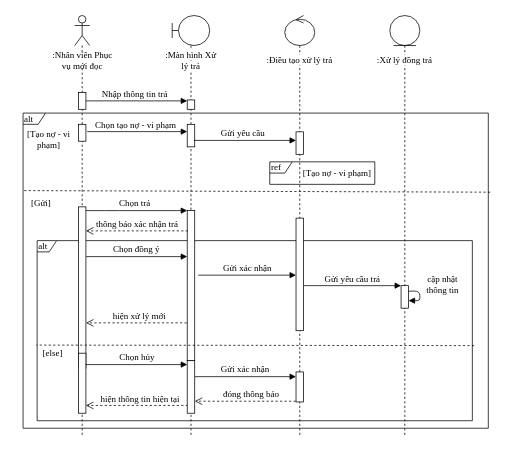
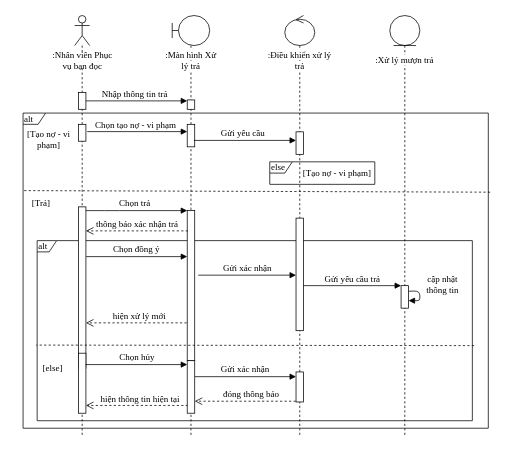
- <mxCell id="11" value=":Nhân viên Phục vụ mới đọc" style="text;html=1;strokeColor=none;fillColor=#FFFFFF;align=center;verticalAlign=middle;whiteSpace=wrap;rounded=0;fontSize=12;fontFamily=Times New Roman;" parent="1" vertex="1"><mxGeometry x="66.5" y="70" width="85" height="20" as="geometry" /></mxCell>
+ <mxCell id="11" value=":Nhân viên Phục vụ bạn đọc" style="text;html=1;strokeColor=none;fillColor=#FFFFFF;align=center;verticalAlign=middle;whiteSpace=wrap;rounded=0;fontSize=12;fontFamily=Times New Roman;" parent="1" vertex="1"><mxGeometry x="66.5" y="70" width="85" height="20" as="geometry" /></mxCell>
- <mxCell id="17" value="&lt;span style=&quot;background-color: rgb(255 , 255 , 255)&quot;&gt;:Điều tạo xử lý trả&lt;/span&gt;" style="text;html=1;strokeColor=none;fillColor=none;align=center;verticalAlign=middle;whiteSpace=wrap;rounded=0;fontFamily=Times New Roman;fontSize=12;" parent="1" vertex="1"><mxGeometry x="354" y="70" width="90" height="20" as="geometry" /></mxCell>
+ <mxCell id="17" value="&lt;span style=&quot;background-color: rgb(255 , 255 , 255)&quot;&gt;:Điều khiển xử lý trả&lt;/span&gt;" style="text;html=1;strokeColor=none;fillColor=none;align=center;verticalAlign=middle;whiteSpace=wrap;rounded=0;fontFamily=Times New Roman;fontSize=12;" parent="1" vertex="1"><mxGeometry x="354" y="70" width="90" height="20" as="geometry" /></mxCell>
- <mxCell id="18" value="&lt;span style=&quot;background-color: rgb(255 , 255 , 255)&quot;&gt;:Xử lý đồng trả&lt;/span&gt;" style="text;html=1;strokeColor=none;fillColor=none;align=center;verticalAlign=middle;whiteSpace=wrap;rounded=0;fontFamily=Times New Roman;fontSize=12;" parent="1" vertex="1"><mxGeometry x="497.13" y="70" width="83.75" height="20" as="geometry" /></mxCell>
+ <mxCell id="18" value="&lt;span style=&quot;background-color: rgb(255 , 255 , 255)&quot;&gt;:Xử lý mượn trả&lt;/span&gt;" style="text;html=1;strokeColor=none;fillColor=none;align=center;verticalAlign=middle;whiteSpace=wrap;rounded=0;fontFamily=Times New Roman;fontSize=12;" parent="1" vertex="1"><mxGeometry x="497.13" y="70" width="83.75" height="20" as="geometry" /></mxCell>
- <mxCell id="40" value="ref" style="shape=umlFrame;whiteSpace=wrap;html=1;width=30;height=15;fontFamily=Times New Roman;fontSize=12;align=left;" vertex="1" parent="1"><mxGeometry x="359" y="215" width="140" height="30" as="geometry" /></mxCell>
+ <mxCell id="40" value="else" style="shape=umlFrame;whiteSpace=wrap;html=1;width=30;height=15;fontFamily=Times New Roman;fontSize=12;align=left;" vertex="1" parent="1"><mxGeometry x="359" y="215" width="140" height="30" as="geometry" /></mxCell>
- <mxCell id="44" value="&lt;span style=&quot;background-color: rgb(255 , 255 , 255)&quot;&gt;[Gửi]&lt;/span&gt;" style="text;html=1;strokeColor=none;fillColor=none;align=center;verticalAlign=middle;whiteSpace=wrap;rounded=0;fontFamily=Times New Roman;fontSize=12;" vertex="1" parent="1"><mxGeometry x="20.25" y="260" width="68.75" height="20" as="geometry" /></mxCell>
+ <mxCell id="44" value="&lt;span style=&quot;background-color: rgb(255 , 255 , 255)&quot;&gt;[Trả]&lt;/span&gt;" style="text;html=1;strokeColor=none;fillColor=none;align=center;verticalAlign=middle;whiteSpace=wrap;rounded=0;fontFamily=Times New Roman;fontSize=12;" vertex="1" parent="1"><mxGeometry x="20.25" y="260" width="68.75" height="20" as="geometry" /></mxCell>
- <mxCell id="20" value="[else]" style="text;html=1;strokeColor=none;fillColor=none;align=center;verticalAlign=middle;whiteSpace=wrap;rounded=0;fontFamily=Times New Roman;fontSize=12;" parent="1" vertex="1"><mxGeometry x="58.25" y="460" width="24" height="20" as="geometry" /></mxCell>
+ <mxCell id="20" value="[else]" style="text;html=1;strokeColor=none;fillColor=none;align=center;verticalAlign=middle;whiteSpace=wrap;rounded=0;fontFamily=Times New Roman;fontSize=12;" parent="1" vertex="1"><mxGeometry x="58.25" y="480" width="24" height="20" as="geometry" /></mxCell>
